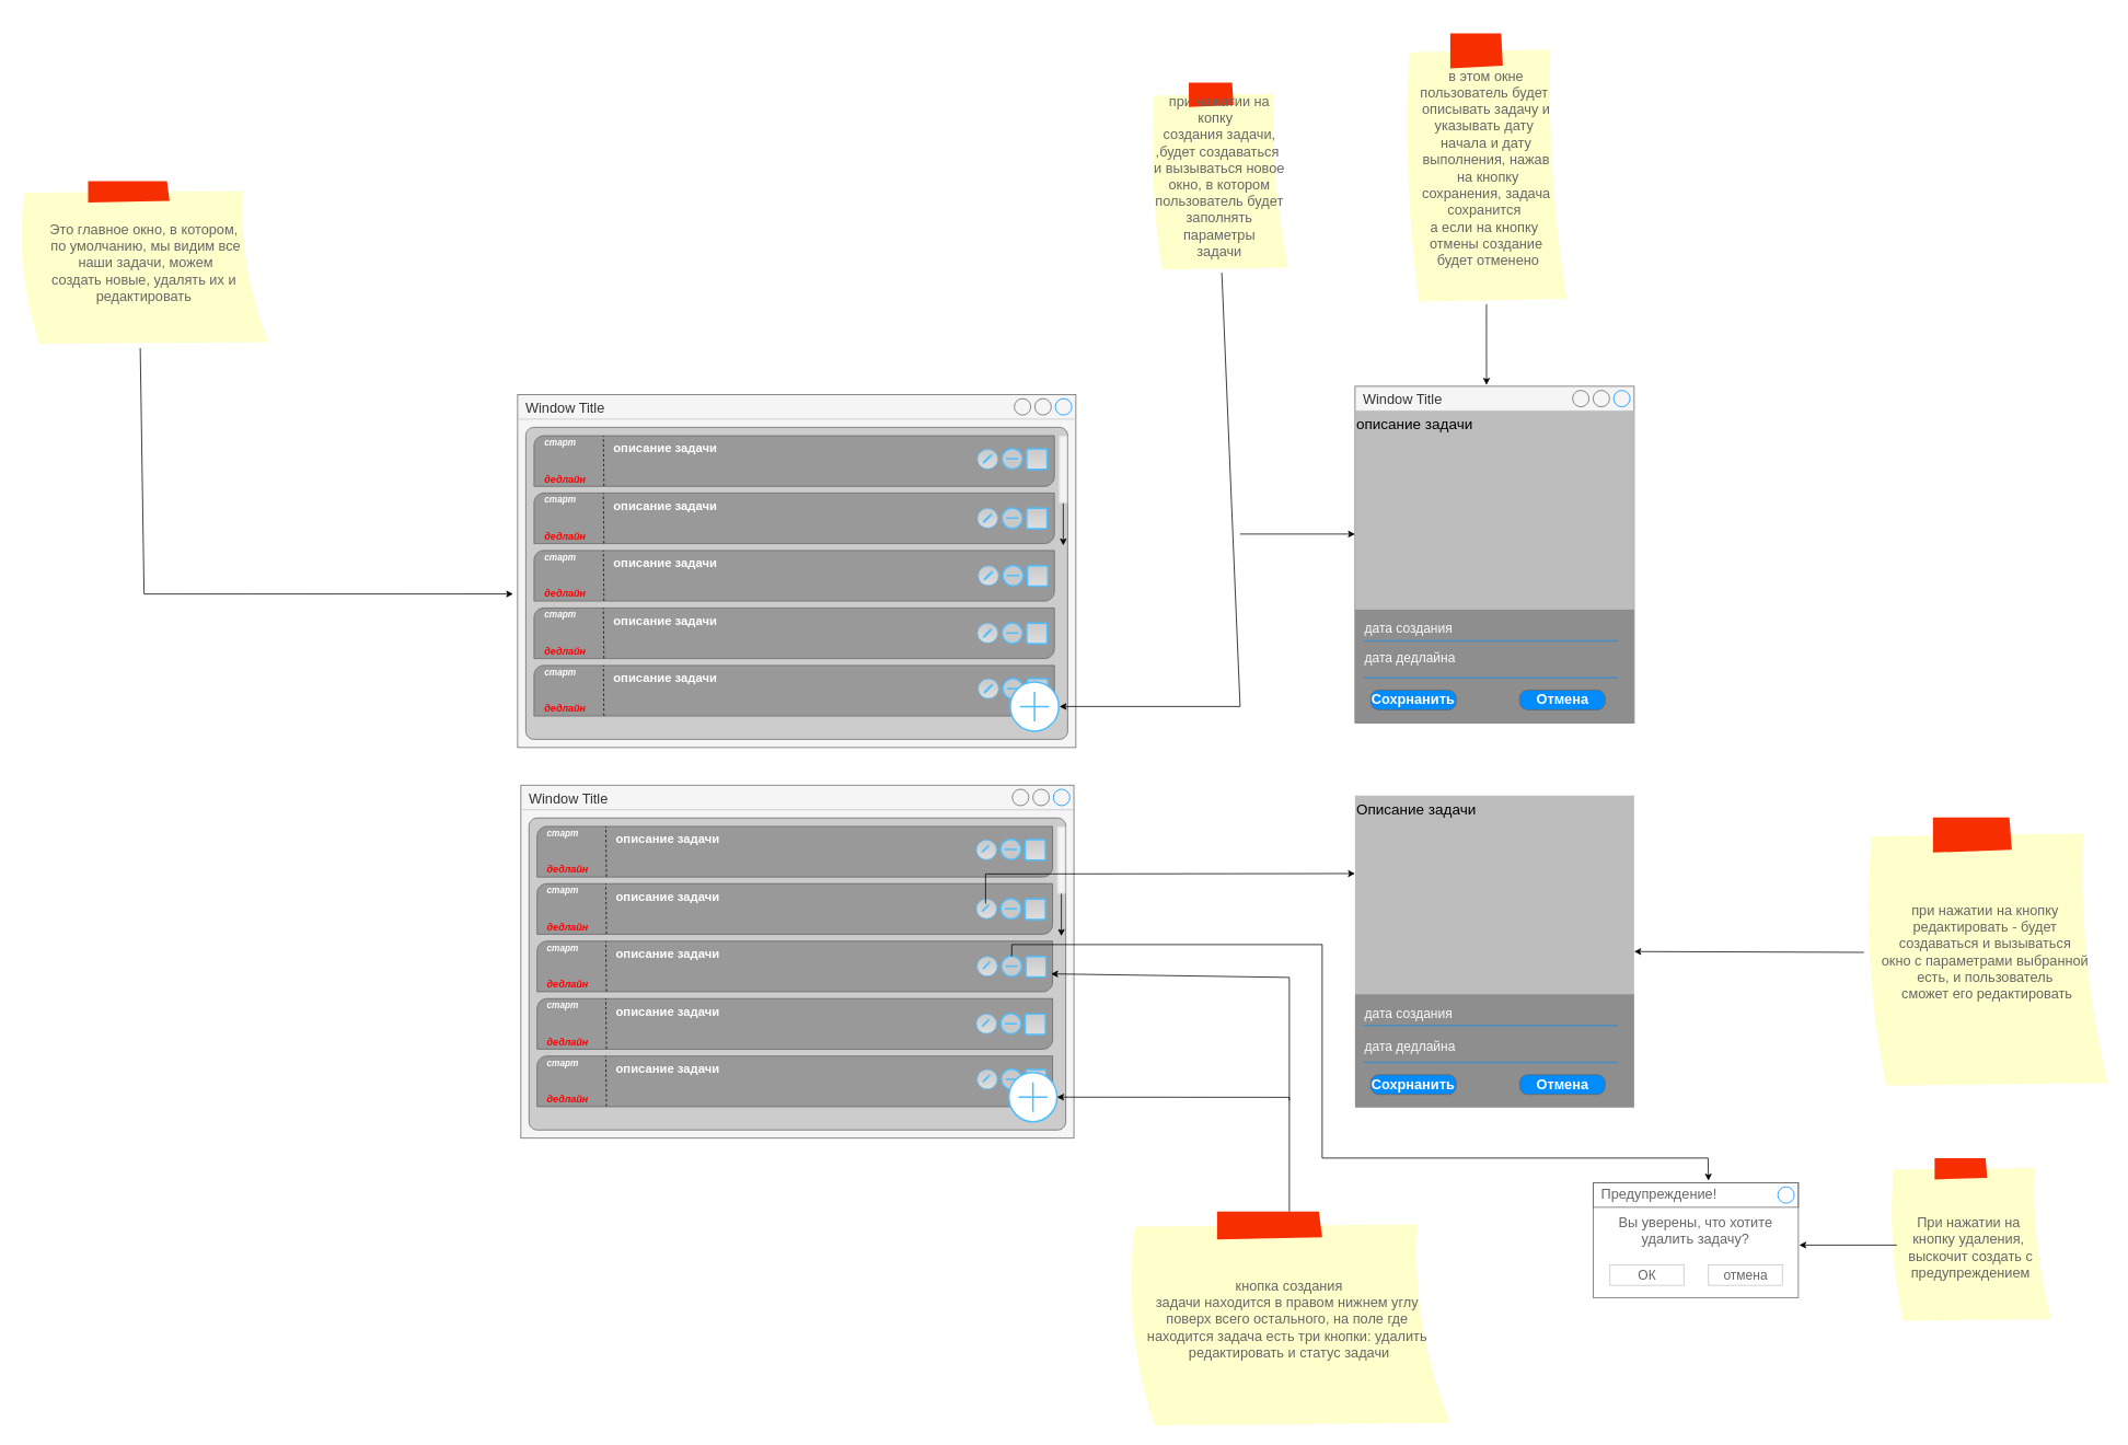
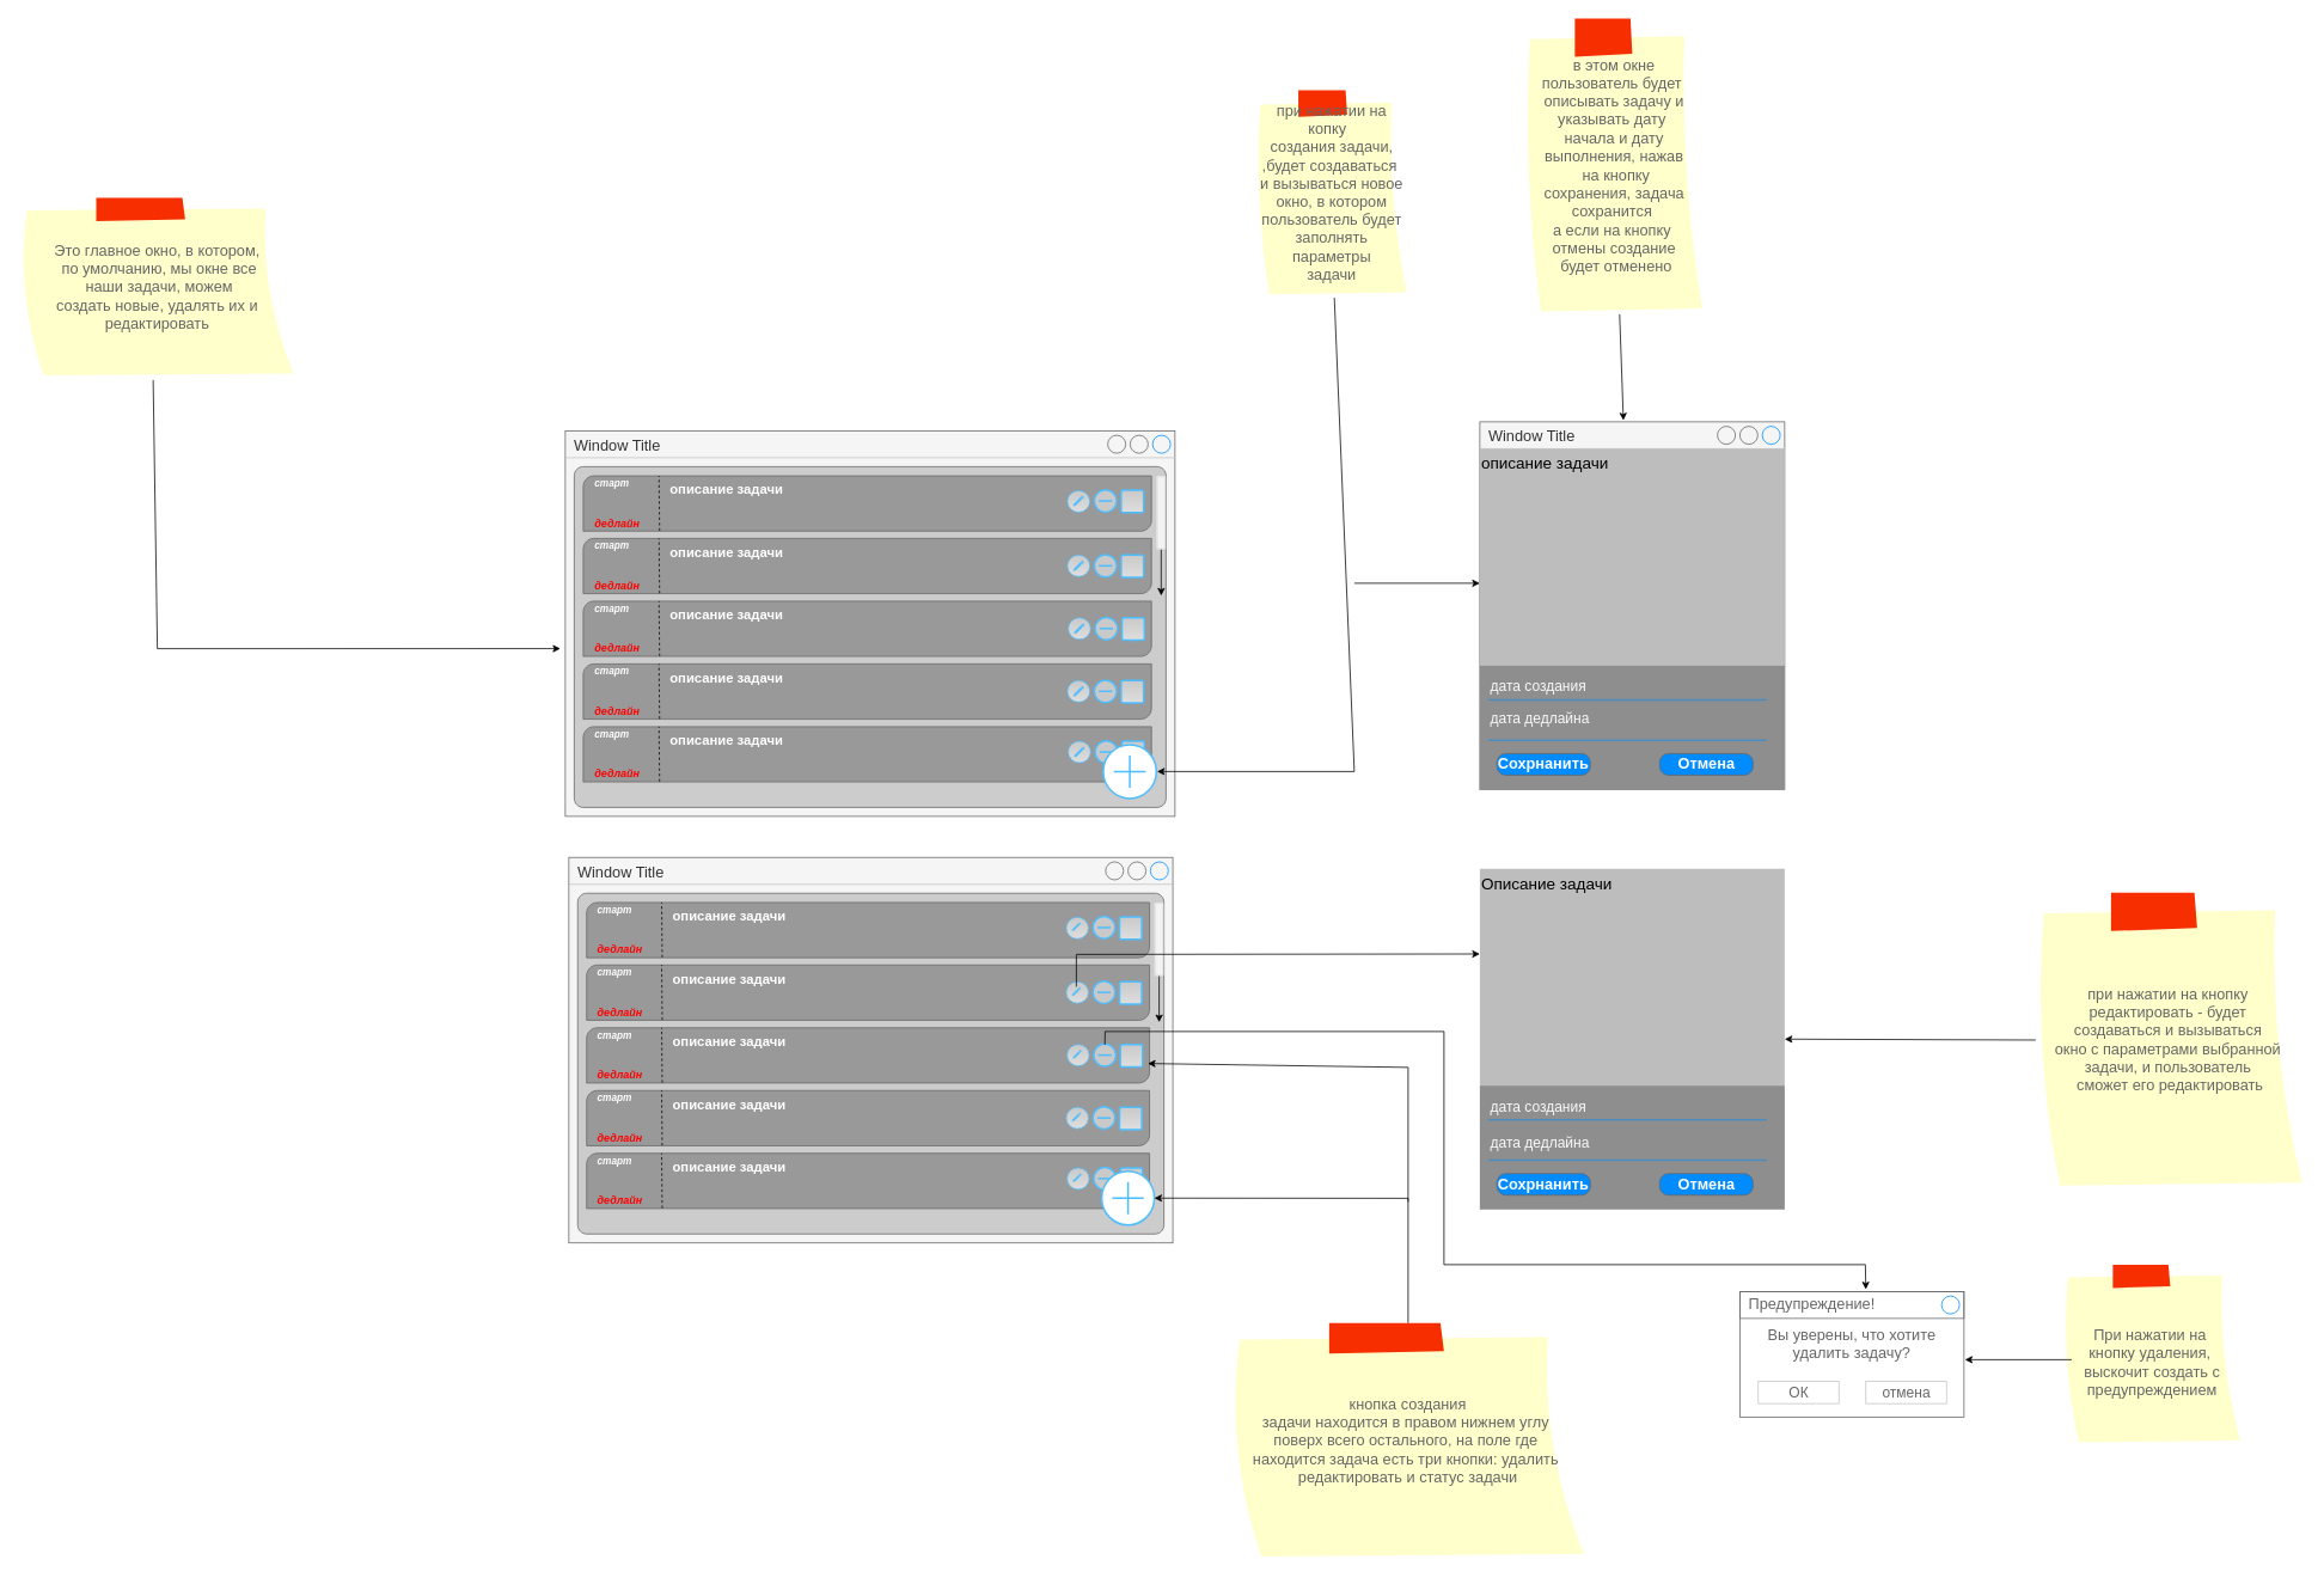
- <mxCell id="84" value="в этом окне пользователь будет&amp;nbsp;&lt;br&gt;описывать задачу и&lt;br&gt;указывать дату&amp;nbsp;&lt;br&gt;начала и дату&lt;br&gt;выполнения, нажав&lt;br&gt;&amp;nbsp;на кнопку &lt;br&gt;сохранения, задача сохранится&amp;nbsp;&lt;br&gt;а если на кнопку&amp;nbsp;&lt;br&gt;отмены создание&lt;br&gt;&amp;nbsp;будет отменено" style="strokeWidth=1;shadow=0;dashed=0;align=center;html=1;shape=mxgraph.mockup.text.stickyNote2;fontColor=#666666;mainText=;fontSize=17;whiteSpace=wrap;fillColor=#ffffcc;strokeColor=#F62E00;" parent="1" vertex="1"><mxGeometry x="1710" y="40" width="200" height="330" as="geometry" /></mxCell>
+ <mxCell id="84" value="в этом окне пользователь будет&amp;nbsp;&lt;br&gt;описывать задачу и&lt;br&gt;указывать дату&amp;nbsp;&lt;br&gt;начала и дату&lt;br&gt;выполнения, нажав&lt;br&gt;&amp;nbsp;на кнопку &lt;br&gt;сохранения, задача сохранится&amp;nbsp;&lt;br&gt;а если на кнопку&amp;nbsp;&lt;br&gt;отмены создание&lt;br&gt;&amp;nbsp;будет отменено" style="strokeWidth=1;shadow=0;dashed=0;align=center;html=1;shape=mxgraph.mockup.text.stickyNote2;fontColor=#666666;mainText=;fontSize=17;whiteSpace=wrap;fillColor=#ffffcc;strokeColor=#F62E00;" parent="1" vertex="1"><mxGeometry x="1700" y="20" width="200" height="330" as="geometry" /></mxCell>
- <mxCell id="82" value="Это главное окно, в котором,&lt;br&gt;&amp;nbsp;по умолчанию, мы видим все&lt;br&gt;&amp;nbsp;наши задачи, можем &lt;br&gt;создать новые, удалять их и редактировать" style="strokeWidth=1;shadow=0;dashed=0;align=center;html=1;shape=mxgraph.mockup.text.stickyNote2;fontColor=#666666;mainText=;fontSize=17;whiteSpace=wrap;fillColor=#ffffcc;strokeColor=#F62E00;" parent="1" vertex="1"><mxGeometry x="20" y="220" width="310" height="200" as="geometry" /></mxCell>
+ <mxCell id="82" value="Это главное окно, в котором,&lt;br&gt;&amp;nbsp;по умолчанию, мы окне все&lt;br&gt;&amp;nbsp;наши задачи, можем &lt;br&gt;создать новые, удалять их и редактировать" style="strokeWidth=1;shadow=0;dashed=0;align=center;html=1;shape=mxgraph.mockup.text.stickyNote2;fontColor=#666666;mainText=;fontSize=17;whiteSpace=wrap;fillColor=#ffffcc;strokeColor=#F62E00;" parent="1" vertex="1"><mxGeometry x="20" y="220" width="310" height="200" as="geometry" /></mxCell>
- <mxCell id="95" value="при нажатии на кнопку&amp;nbsp;&lt;br&gt;редактировать - будет&amp;nbsp;&lt;br&gt;создаваться и вызываться&amp;nbsp;&lt;br&gt;окно с параметрами выбранной&amp;nbsp;&lt;br&gt;есть, и пользователь&amp;nbsp;&lt;br&gt;сможет его редактировать" style="strokeWidth=1;shadow=0;dashed=0;align=center;html=1;shape=mxgraph.mockup.text.stickyNote2;fontColor=#666666;mainText=;fontSize=17;whiteSpace=wrap;fillColor=#ffffcc;strokeColor=#F62E00;" parent="1" vertex="1"><mxGeometry x="2270" y="995" width="300" height="330" as="geometry" /></mxCell>
+ <mxCell id="95" value="при нажатии на кнопку&amp;nbsp;&lt;br&gt;редактировать - будет&amp;nbsp;&lt;br&gt;создаваться и вызываться&amp;nbsp;&lt;br&gt;окно с параметрами выбранной&amp;nbsp;&lt;br&gt;задачи, и пользователь&amp;nbsp;&lt;br&gt;сможет его редактировать" style="strokeWidth=1;shadow=0;dashed=0;align=center;html=1;shape=mxgraph.mockup.text.stickyNote2;fontColor=#666666;mainText=;fontSize=17;whiteSpace=wrap;fillColor=#ffffcc;strokeColor=#F62E00;" parent="1" vertex="1"><mxGeometry x="2270" y="995" width="300" height="330" as="geometry" /></mxCell>
